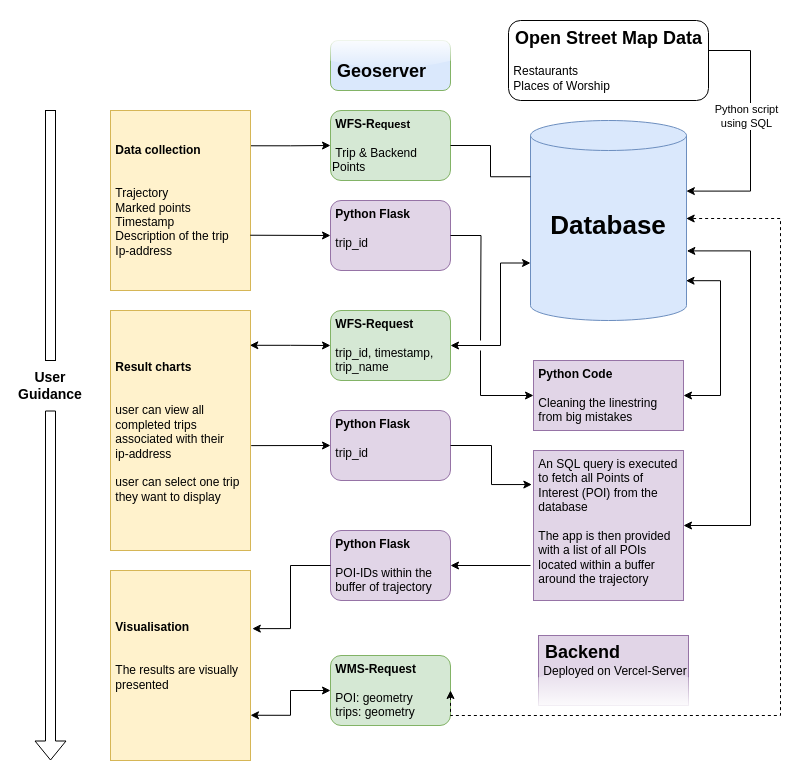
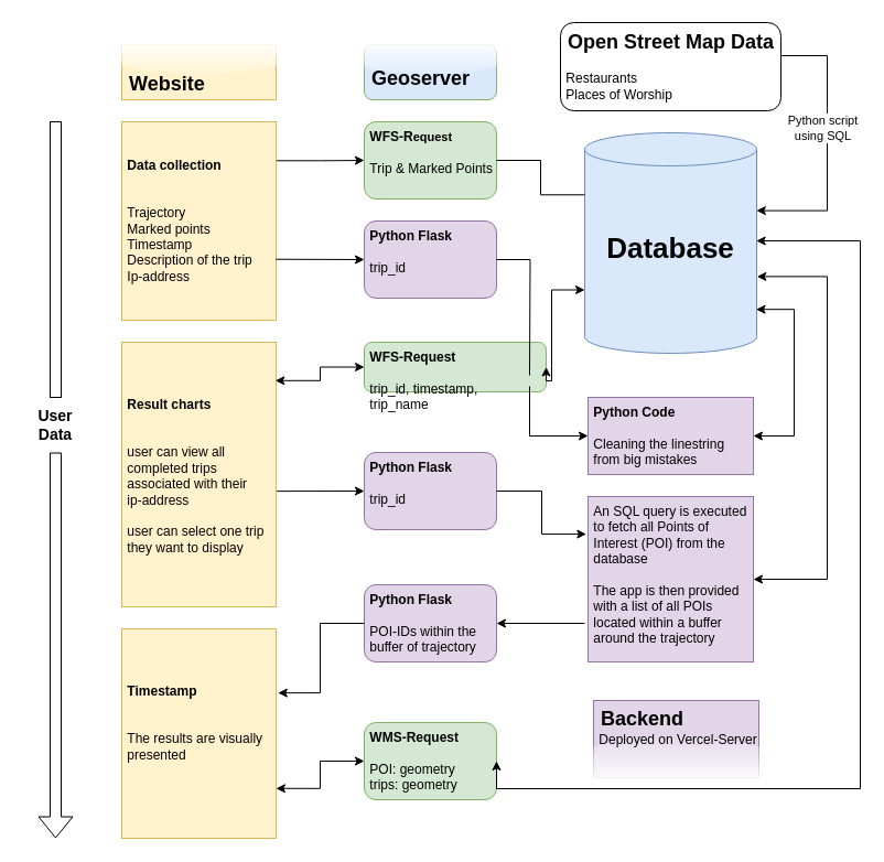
+ <mxCell id="26" value="&lt;span style=&quot;border-color: var(--border-color);&quot;&gt;&lt;span style=&quot;background-color: initial;&quot;&gt;&lt;b&gt;&lt;font style=&quot;font-size: 18px;&quot;&gt;&lt;br&gt;&amp;nbsp;Website&lt;/font&gt;&lt;/b&gt;&lt;br&gt;&lt;/span&gt;&lt;/span&gt;" style="rounded=0;whiteSpace=wrap;html=1;fillColor=#fff2cc;strokeColor=#d6b656;align=left;glass=1;shadow=0;" parent="1" vertex="1"><mxGeometry x="110" y="40" width="140" height="50" as="geometry" /></mxCell>
- <mxCell id="9" value="&lt;div&gt;&lt;b&gt;&amp;nbsp;WFS-R&lt;/b&gt;&lt;span style=&quot;font-weight: bold; font-size: 11px; text-align: center;&quot;&gt;equest&lt;/span&gt;&lt;/div&gt;&lt;div&gt;&lt;span style=&quot;font-weight: bold; font-size: 11px; text-align: center;&quot;&gt;&lt;/span&gt;&lt;/div&gt;&lt;div&gt;&lt;br&gt;&lt;/div&gt;&lt;div&gt;&amp;nbsp;Trip &amp;amp; Backend Points&lt;/div&gt;" style="rounded=1;whiteSpace=wrap;html=1;align=left;verticalAlign=top;fillColor=#d5e8d4;strokeColor=#82b366;shadow=0;" parent="1" vertex="1"><mxGeometry x="330" y="110" width="120" height="70" as="geometry" /></mxCell>
+ <mxCell id="9" value="&lt;div&gt;&lt;b&gt;&amp;nbsp;WFS-R&lt;/b&gt;&lt;span style=&quot;font-weight: bold; font-size: 11px; text-align: center;&quot;&gt;equest&lt;/span&gt;&lt;/div&gt;&lt;div&gt;&lt;span style=&quot;font-weight: bold; font-size: 11px; text-align: center;&quot;&gt;&lt;/span&gt;&lt;/div&gt;&lt;div&gt;&lt;br&gt;&lt;/div&gt;&lt;div&gt;&amp;nbsp;Trip &amp;amp; Marked Points&lt;/div&gt;" style="rounded=1;whiteSpace=wrap;html=1;align=left;verticalAlign=top;fillColor=#d5e8d4;strokeColor=#82b366;shadow=0;" parent="1" vertex="1"><mxGeometry x="330" y="110" width="120" height="70" as="geometry" /></mxCell>
- <mxCell id="12" value="&lt;b&gt;&amp;nbsp;WFS-Request&lt;br&gt;&lt;/b&gt;&lt;div&gt;&lt;br&gt;&lt;/div&gt;&lt;div&gt;&amp;nbsp;trip_id, timestamp, &lt;br&gt;&amp;nbsp;trip_name&lt;/div&gt;" style="rounded=1;whiteSpace=wrap;html=1;verticalAlign=top;align=left;fillColor=#d5e8d4;strokeColor=#82b366;shadow=0;" parent="1" vertex="1"><mxGeometry x="330" y="310" width="120" height="70" as="geometry" /></mxCell>
+ <mxCell id="12" value="&lt;b&gt;&amp;nbsp;WFS-Request&lt;br&gt;&lt;/b&gt;&lt;div&gt;&lt;br&gt;&lt;/div&gt;&lt;div&gt;&amp;nbsp;trip_id, timestamp, &lt;br&gt;&amp;nbsp;trip_name&lt;/div&gt;" style="rounded=1;whiteSpace=wrap;html=1;verticalAlign=top;align=left;fillColor=#d5e8d4;strokeColor=#82b366;shadow=0;" parent="1" vertex="1"><mxGeometry x="330" y="310" width="165" height="45" as="geometry" /></mxCell>
- <mxCell id="36" value="&lt;font style=&quot;font-size: 14px;&quot;&gt;&lt;b&gt;User&lt;br&gt;Guidance&lt;/b&gt;&lt;/font&gt;" style="text;html=1;strokeColor=none;fillColor=none;align=center;verticalAlign=middle;whiteSpace=wrap;rounded=0;" vertex="1" parent="1"><mxGeometry x="20" y="370" width="60" height="30" as="geometry" /></mxCell>
+ <mxCell id="36" value="&lt;font style=&quot;font-size: 14px;&quot;&gt;&lt;b&gt;User&lt;br&gt;Data&lt;/b&gt;&lt;/font&gt;" style="text;html=1;strokeColor=none;fillColor=none;align=center;verticalAlign=middle;whiteSpace=wrap;rounded=0;" vertex="1" parent="1"><mxGeometry x="20" y="370" width="60" height="30" as="geometry" /></mxCell>
- <mxCell id="24" value="" style="endArrow=classic;startArrow=classic;html=1;rounded=0;entryX=0.998;entryY=0.49;entryDx=0;entryDy=0;entryPerimeter=0;edgeStyle=orthogonalEdgeStyle;exitX=1;exitY=0.5;exitDx=0;exitDy=0;dashed=1;" parent="1" source="17" target="2" edge="1"><mxGeometry width="50" height="50" relative="1" as="geometry"><mxPoint x="470" y="715" as="sourcePoint" /><mxPoint x="706" y="240" as="targetPoint" /><Array as="points"><mxPoint x="780" y="715" /><mxPoint x="780" y="218" /></Array></mxGeometry></mxCell>
+ <mxCell id="24" value="" style="endArrow=classic;startArrow=classic;html=1;rounded=0;entryX=0.998;entryY=0.49;entryDx=0;entryDy=0;entryPerimeter=0;edgeStyle=orthogonalEdgeStyle;exitX=1;exitY=0.5;exitDx=0;exitDy=0;" parent="1" source="17" target="2" edge="1"><mxGeometry width="50" height="50" relative="1" as="geometry"><mxPoint x="470" y="715" as="sourcePoint" /><mxPoint x="706" y="240" as="targetPoint" /><Array as="points"><mxPoint x="780" y="715" /><mxPoint x="780" y="218" /></Array></mxGeometry></mxCell>
- <mxCell id="11" value="&lt;div&gt;&lt;b&gt;&lt;br&gt;&lt;/b&gt;&lt;/div&gt;&lt;div&gt;&lt;b&gt;&lt;br&gt;&lt;/b&gt;&lt;/div&gt;&lt;div&gt;&lt;b&gt;&lt;br&gt;&lt;/b&gt;&lt;/div&gt;&lt;div&gt;&lt;b&gt;&amp;nbsp;Visualisation&lt;/b&gt;&lt;/div&gt;&lt;div&gt;&lt;b&gt;&lt;br&gt;&lt;/b&gt;&lt;/div&gt;&lt;div&gt;&lt;b&gt;&lt;br&gt;&lt;/b&gt;&lt;/div&gt;&amp;nbsp;The results are visually&lt;br&gt;&amp;nbsp;presented&lt;font size=&quot;1&quot;&gt; &lt;br&gt;&lt;/font&gt;" style="rounded=0;whiteSpace=wrap;html=1;verticalAlign=top;align=left;fillColor=#fff2cc;strokeColor=#d6b656;" parent="1" vertex="1"><mxGeometry x="110" y="570" width="140" height="190" as="geometry" /></mxCell>
+ <mxCell id="11" value="&lt;div&gt;&lt;b&gt;&lt;br&gt;&lt;/b&gt;&lt;/div&gt;&lt;div&gt;&lt;b&gt;&lt;br&gt;&lt;/b&gt;&lt;/div&gt;&lt;div&gt;&lt;b&gt;&lt;br&gt;&lt;/b&gt;&lt;/div&gt;&lt;div&gt;&lt;b&gt;&amp;nbsp;Timestamp&lt;/b&gt;&lt;/div&gt;&lt;div&gt;&lt;b&gt;&lt;br&gt;&lt;/b&gt;&lt;/div&gt;&lt;div&gt;&lt;b&gt;&lt;br&gt;&lt;/b&gt;&lt;/div&gt;&amp;nbsp;The results are visually&lt;br&gt;&amp;nbsp;presented&lt;font size=&quot;1&quot;&gt; &lt;br&gt;&lt;/font&gt;" style="rounded=0;whiteSpace=wrap;html=1;verticalAlign=top;align=left;fillColor=#fff2cc;strokeColor=#d6b656;" parent="1" vertex="1"><mxGeometry x="110" y="570" width="140" height="190" as="geometry" /></mxCell>
